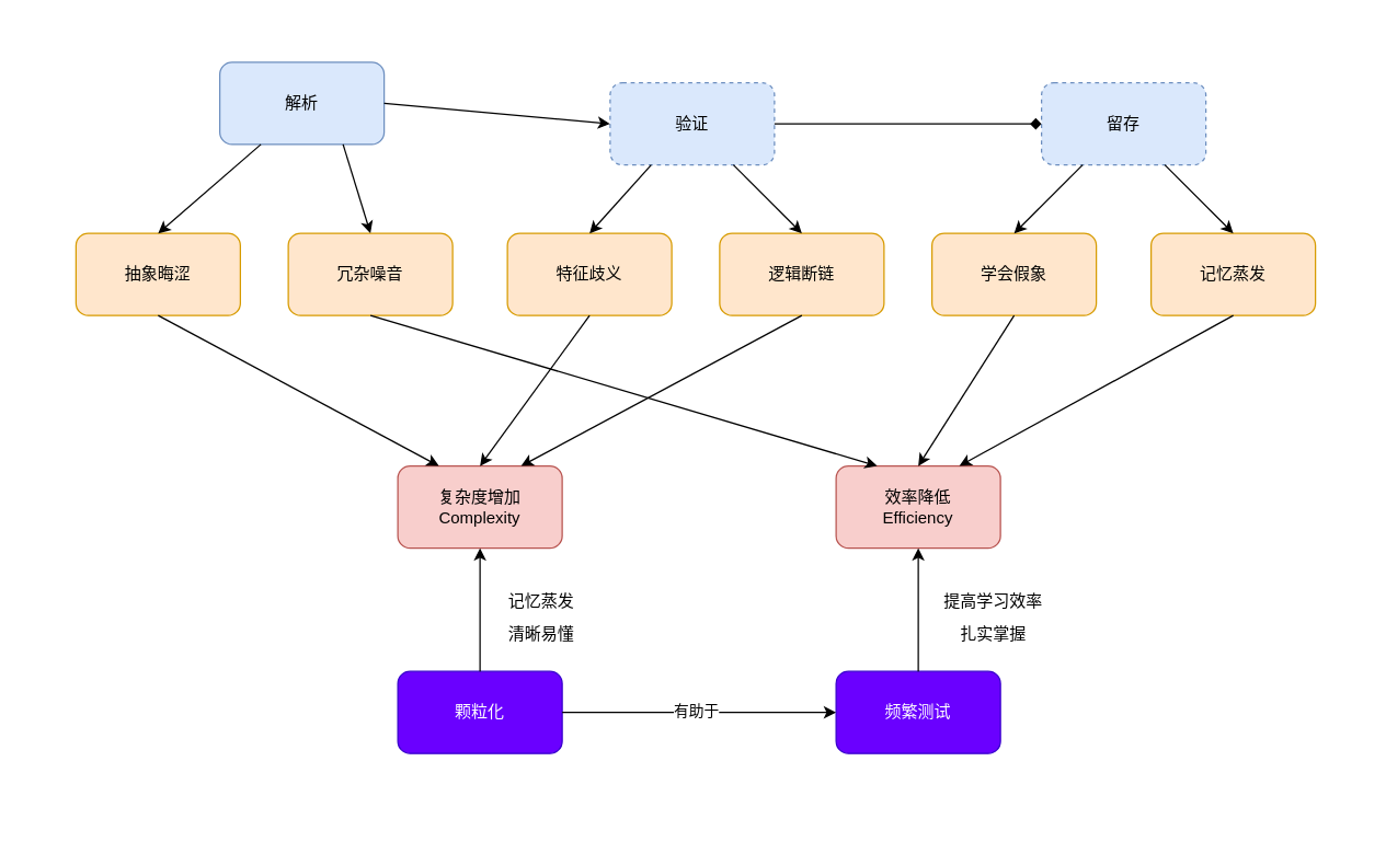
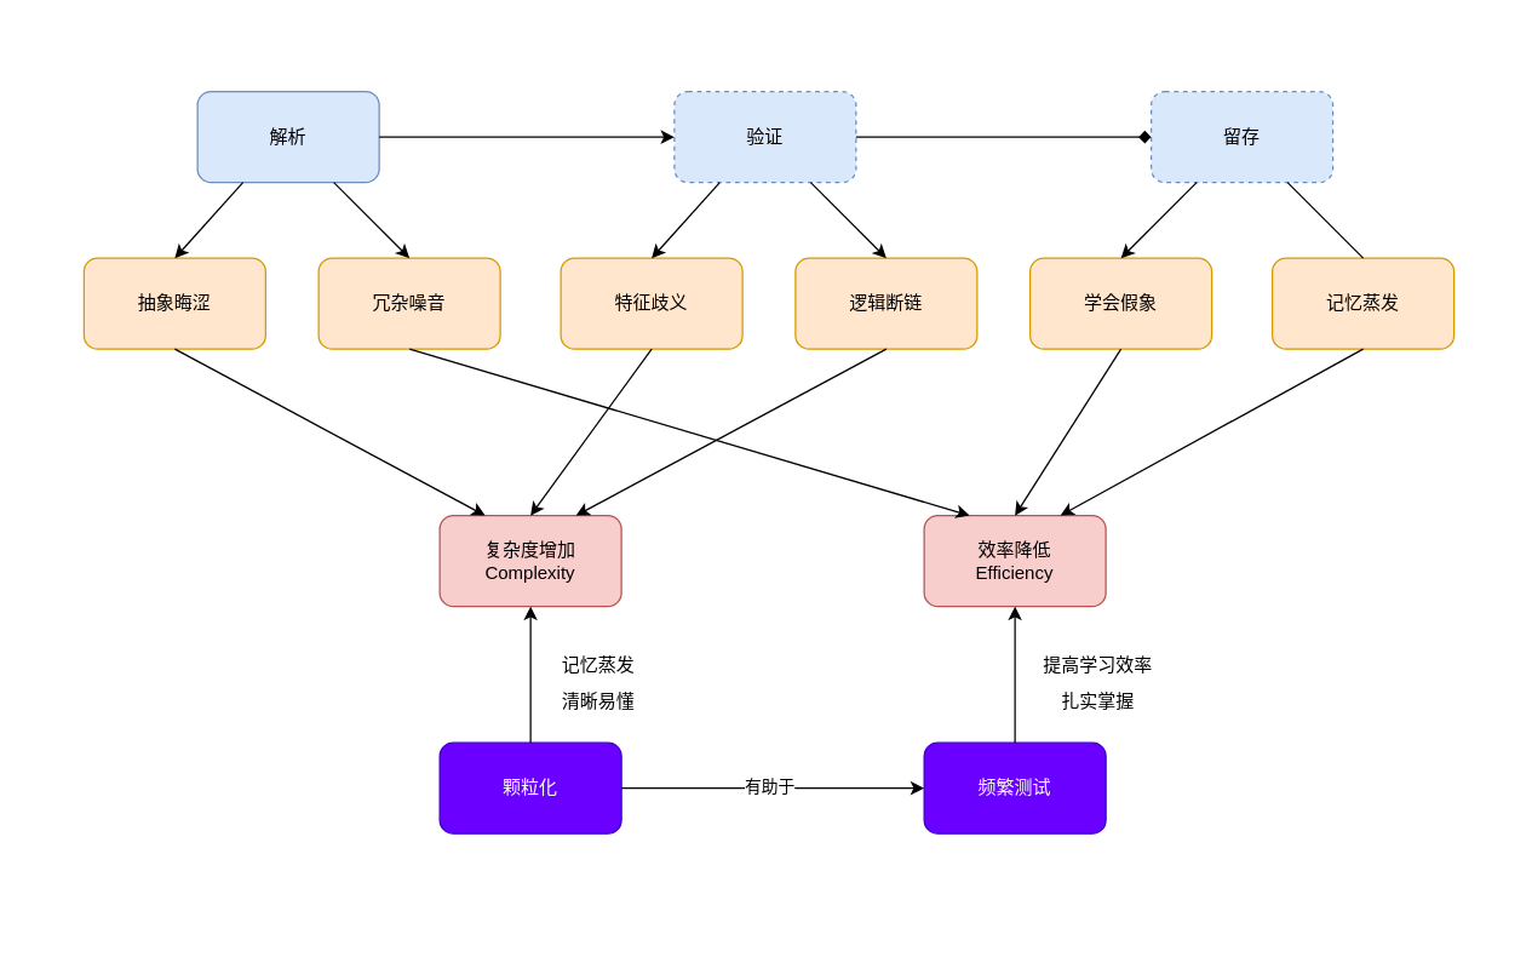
- <mxCell id="3" value="解析" style="rounded=1;whiteSpace=wrap;html=1;fillColor=#dae8fc;strokeColor=#6c8ebf;" parent="1" vertex="1"><mxGeometry x="160" y="45" width="120" height="60" as="geometry" /></mxCell>
+ <mxCell id="3" value="解析" style="rounded=1;whiteSpace=wrap;html=1;fillColor=#dae8fc;strokeColor=#6c8ebf;" parent="1" vertex="1"><mxGeometry x="130" y="60" width="120" height="60" as="geometry" /></mxCell>
- <mxCell id="15" value="" style="endArrow=classic;html=1;rounded=0;entryX=0.5;entryY=0;entryDx=0;entryDy=0;exitX=0.75;exitY=1;exitDx=0;exitDy=0;" parent="1" source="5" target="13" edge="1"><mxGeometry width="50" height="50" relative="1" as="geometry"><mxPoint x="700" y="180" as="sourcePoint" /><mxPoint x="750" y="130" as="targetPoint" /></mxGeometry></mxCell>
+ <mxCell id="15" value="" style="endArrow=none;html=1;rounded=0;entryX=0.5;entryY=0;entryDx=0;entryDy=0;exitX=0.75;exitY=1;exitDx=0;exitDy=0;" parent="1" source="5" target="13" edge="1"><mxGeometry width="50" height="50" relative="1" as="geometry"><mxPoint x="700" y="180" as="sourcePoint" /><mxPoint x="750" y="130" as="targetPoint" /></mxGeometry></mxCell>
